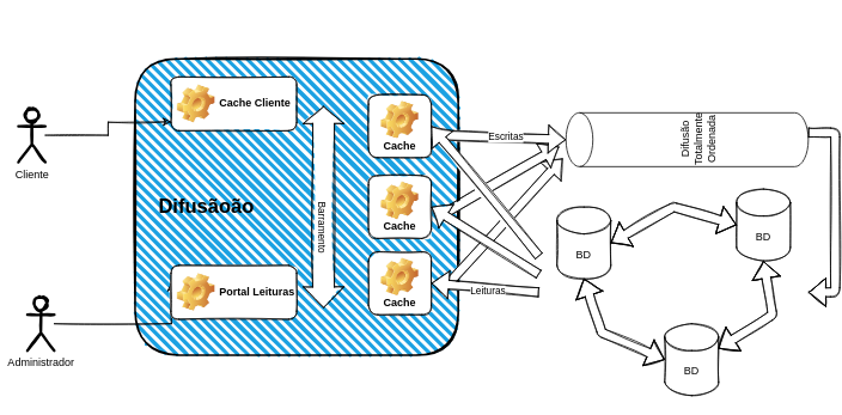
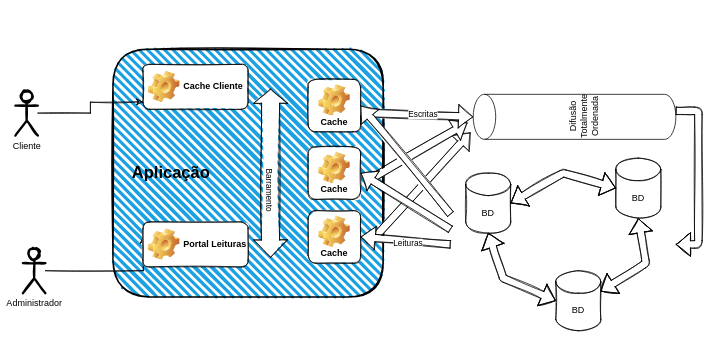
- <mxCell id="2" value="&lt;font style=&quot;font-size: 22px&quot;&gt;&lt;b&gt;&lt;font style=&quot;font-size: 22px&quot;&gt;&amp;nbsp; &amp;nbsp; Difusão&lt;/font&gt;ão&lt;/b&gt;&lt;/font&gt;" style="rounded=1;whiteSpace=wrap;html=1;strokeWidth=2;fillWeight=4;hachureGap=8;hachureAngle=45;fillColor=#1ba1e2;sketch=1;align=left;" parent="1" vertex="1"><mxGeometry x="150" y="65" width="360" height="330" as="geometry" /></mxCell>
+ <mxCell id="2" value="&lt;font style=&quot;font-size: 22px&quot;&gt;&lt;b&gt;&lt;font style=&quot;font-size: 22px&quot;&gt;&amp;nbsp; &amp;nbsp; Aplicaç&lt;/font&gt;ão&lt;/b&gt;&lt;/font&gt;" style="rounded=1;whiteSpace=wrap;html=1;strokeWidth=2;fillWeight=4;hachureGap=8;hachureAngle=45;fillColor=#1ba1e2;sketch=1;align=left;" parent="1" vertex="1"><mxGeometry x="150" y="65" width="360" height="330" as="geometry" /></mxCell>
